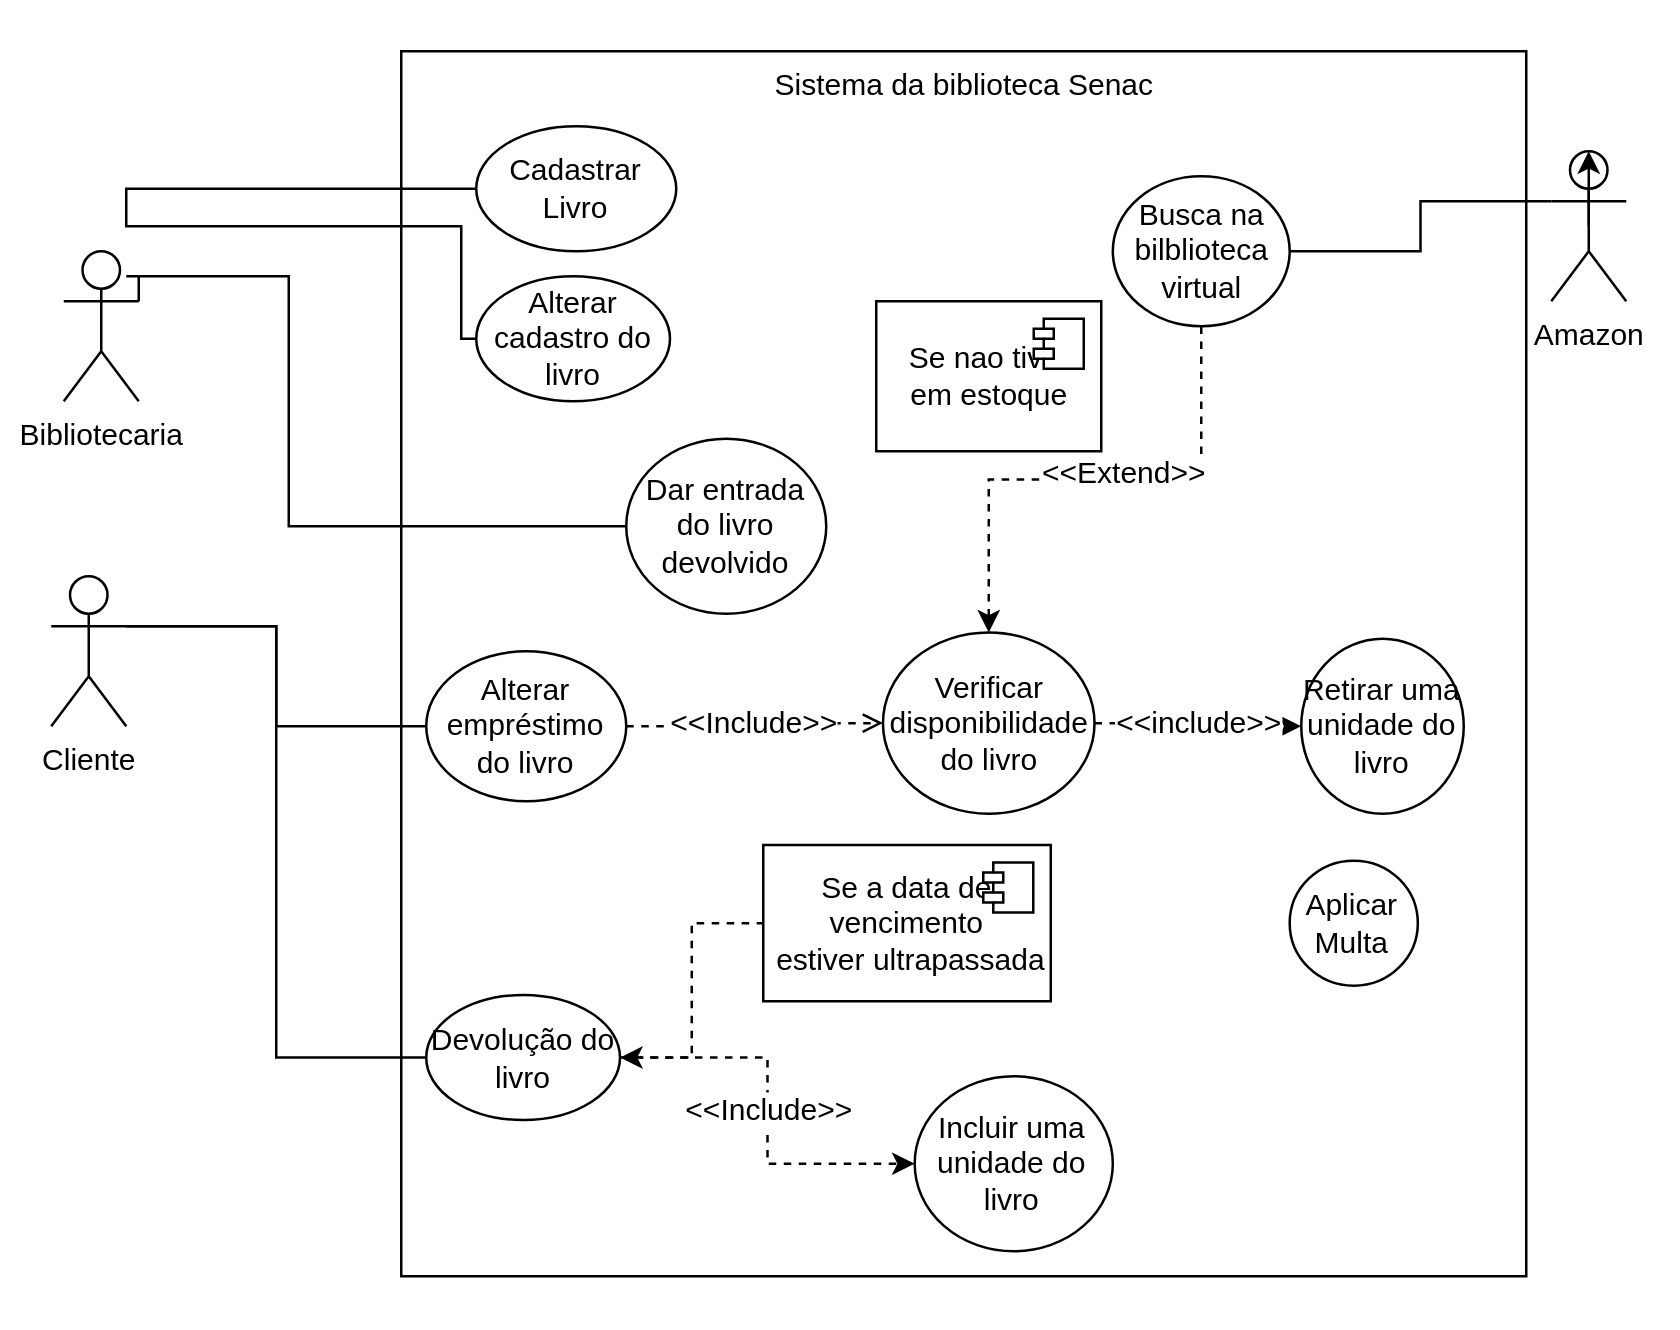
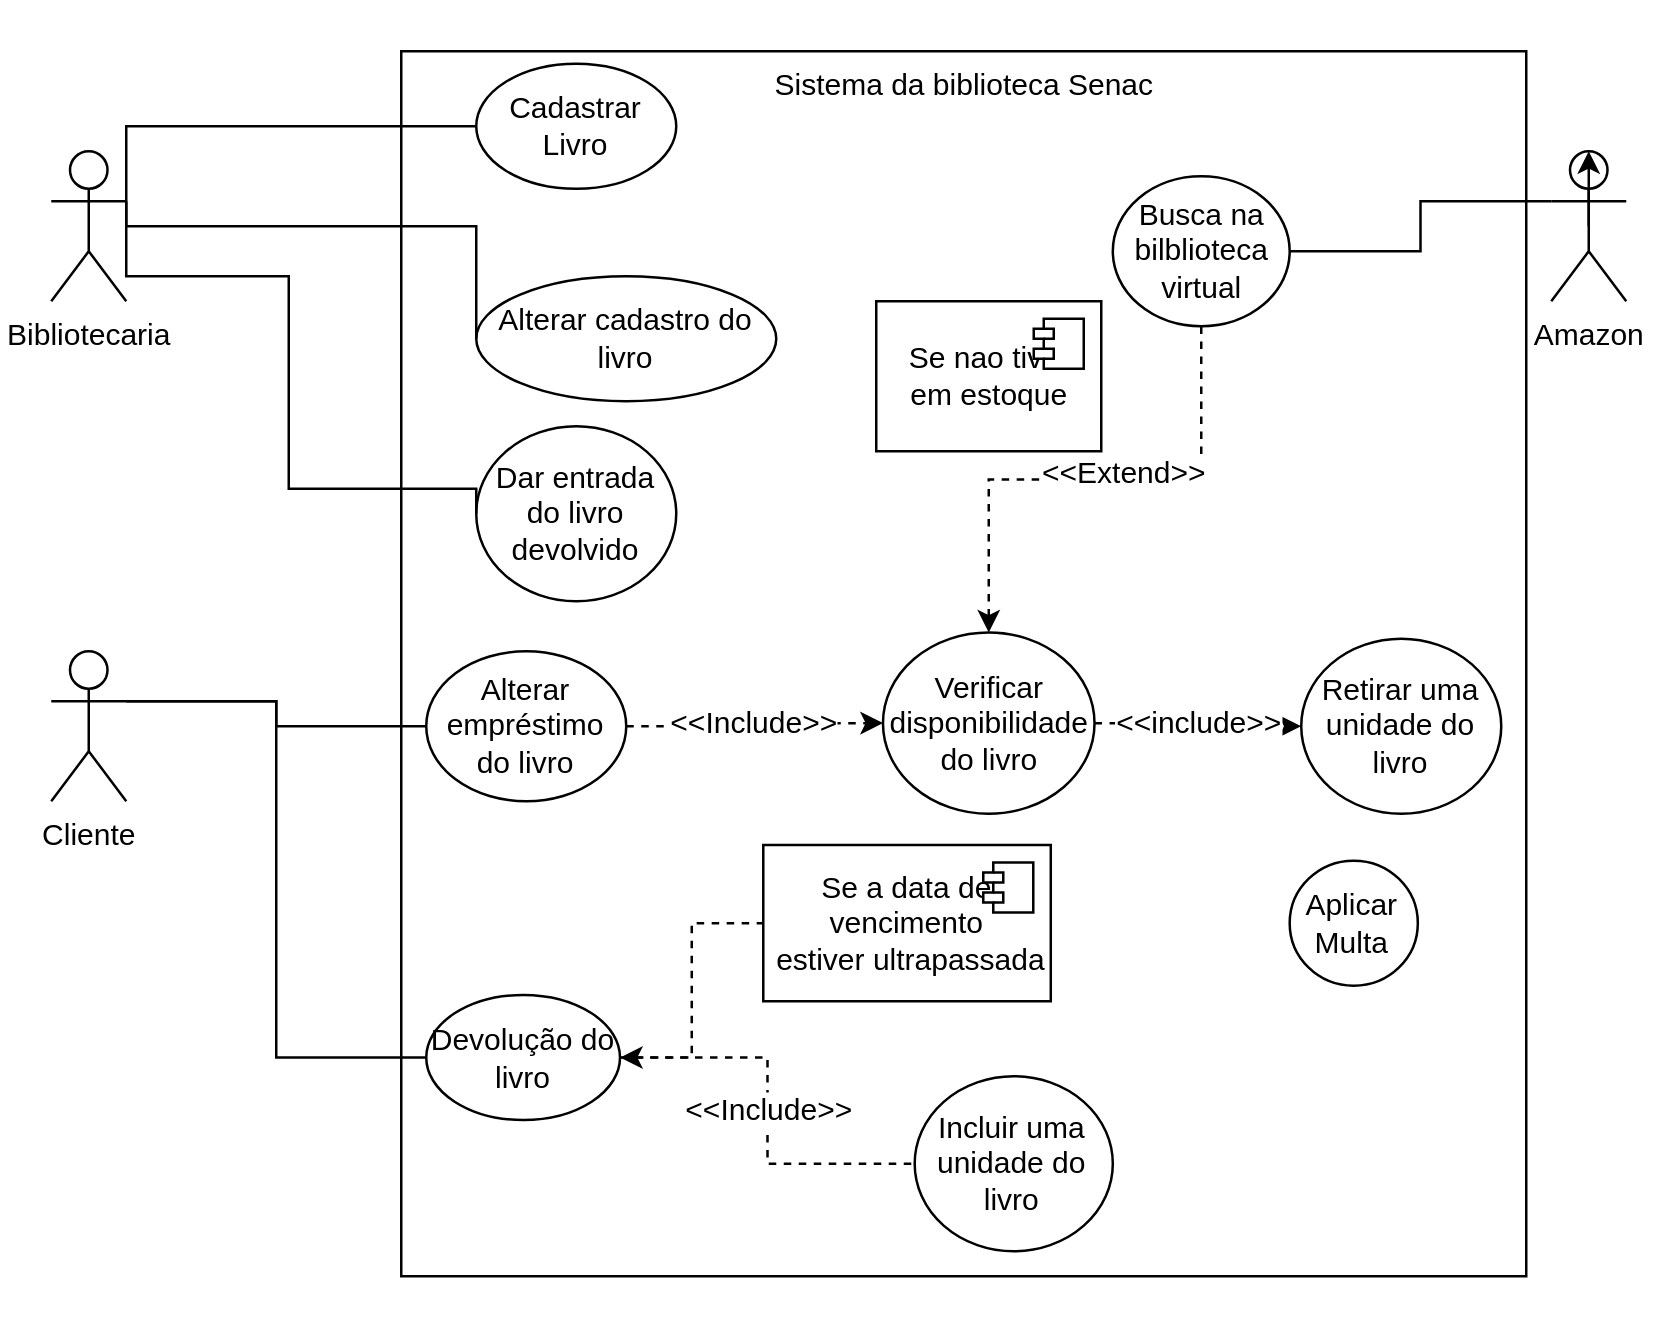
- <mxCell id="10" value="Cadastrar Livro" style="ellipse;whiteSpace=wrap;html=1;strokeColor=default;fontFamily=Helvetica;fontSize=12;fontColor=default;fillColor=default;" vertex="1" parent="1"><mxGeometry x="190" y="50" width="80" height="50" as="geometry" /></mxCell>
+ <mxCell id="10" value="Cadastrar Livro" style="ellipse;whiteSpace=wrap;html=1;strokeColor=default;fontFamily=Helvetica;fontSize=12;fontColor=default;fillColor=default;" vertex="1" parent="1"><mxGeometry x="190" y="25" width="80" height="50" as="geometry" /></mxCell>
- <mxCell id="26" value="Bibliotecaria&lt;br&gt;" style="shape=umlActor;verticalLabelPosition=bottom;verticalAlign=top;html=1;outlineConnect=0;strokeColor=default;fontFamily=Helvetica;fontSize=12;fontColor=default;fillColor=default;" vertex="1" parent="1"><mxGeometry x="25" y="100" width="30" height="60" as="geometry" /></mxCell>
+ <mxCell id="26" value="Bibliotecaria&lt;br&gt;" style="shape=umlActor;verticalLabelPosition=bottom;verticalAlign=top;html=1;outlineConnect=0;strokeColor=default;fontFamily=Helvetica;fontSize=12;fontColor=default;fillColor=default;" vertex="1" parent="1"><mxGeometry x="20" y="60" width="30" height="60" as="geometry" /></mxCell>
- <mxCell id="13" value="Alterar cadastro do livro" style="ellipse;whiteSpace=wrap;html=1;strokeColor=default;fontFamily=Helvetica;fontSize=12;fontColor=default;fillColor=default;" vertex="1" parent="1"><mxGeometry x="190" y="110" width="77.5" height="50" as="geometry" /></mxCell>
+ <mxCell id="13" value="Alterar cadastro do livro" style="ellipse;whiteSpace=wrap;html=1;strokeColor=default;fontFamily=Helvetica;fontSize=12;fontColor=default;fillColor=default;" vertex="1" parent="1"><mxGeometry x="190" y="110" width="120" height="50" as="geometry" /></mxCell>
- <mxCell id="16" value="Dar entrada do livro devolvido" style="ellipse;whiteSpace=wrap;html=1;strokeColor=default;fontFamily=Helvetica;fontSize=12;fontColor=default;fillColor=default;" vertex="1" parent="1"><mxGeometry x="250" y="175" width="80" height="70" as="geometry" /></mxCell>
+ <mxCell id="16" value="Dar entrada do livro devolvido" style="ellipse;whiteSpace=wrap;html=1;strokeColor=default;fontFamily=Helvetica;fontSize=12;fontColor=default;fillColor=default;" vertex="1" parent="1"><mxGeometry x="190" y="170" width="80" height="70" as="geometry" /></mxCell>
- <mxCell id="5" value="Cliente" style="shape=umlActor;verticalLabelPosition=bottom;verticalAlign=top;html=1;outlineConnect=0;strokeColor=default;fontFamily=Helvetica;fontSize=12;fontColor=default;fillColor=default;" vertex="1" parent="1"><mxGeometry x="20" y="230" width="30" height="60" as="geometry" /></mxCell>
+ <mxCell id="5" value="Cliente" style="shape=umlActor;verticalLabelPosition=bottom;verticalAlign=top;html=1;outlineConnect=0;strokeColor=default;fontFamily=Helvetica;fontSize=12;fontColor=default;fillColor=default;" vertex="1" parent="1"><mxGeometry x="20" y="260" width="30" height="60" as="geometry" /></mxCell>
- <mxCell id="11" value="&amp;lt;&amp;lt;Include&amp;gt;&amp;gt;" style="edgeStyle=orthogonalEdgeStyle;rounded=0;orthogonalLoop=1;jettySize=auto;html=1;exitX=1;exitY=0.5;exitDx=0;exitDy=0;entryX=0;entryY=0.5;entryDx=0;entryDy=0;fontFamily=Helvetica;fontSize=12;fontColor=default;endArrow=open;endFill=1;dashed=1;" edge="1" parent="1" source="12" target="21"><mxGeometry relative="1" as="geometry" /></mxCell>
+ <mxCell id="11" value="&amp;lt;&amp;lt;Include&amp;gt;&amp;gt;" style="edgeStyle=orthogonalEdgeStyle;rounded=0;orthogonalLoop=1;jettySize=auto;html=1;exitX=1;exitY=0.5;exitDx=0;exitDy=0;entryX=0;entryY=0.5;entryDx=0;entryDy=0;fontFamily=Helvetica;fontSize=12;fontColor=default;endArrow=classic;endFill=1;dashed=1;" edge="1" parent="1" source="12" target="21"><mxGeometry relative="1" as="geometry" /></mxCell>
- <mxCell id="22" value="Retirar uma unidade do livro" style="ellipse;whiteSpace=wrap;html=1;strokeColor=default;fontFamily=Helvetica;fontSize=12;fontColor=default;fillColor=default;" vertex="1" parent="1"><mxGeometry x="520" y="255" width="65" height="70" as="geometry" /></mxCell>
+ <mxCell id="22" value="Retirar uma unidade do livro" style="ellipse;whiteSpace=wrap;html=1;strokeColor=default;fontFamily=Helvetica;fontSize=12;fontColor=default;fillColor=default;" vertex="1" parent="1"><mxGeometry x="520" y="255" width="80" height="70" as="geometry" /></mxCell>
- <mxCell id="14" value="&amp;lt;&amp;lt;Include&amp;gt;&amp;gt;" style="edgeStyle=orthogonalEdgeStyle;rounded=0;orthogonalLoop=1;jettySize=auto;html=1;exitX=1;exitY=0.5;exitDx=0;exitDy=0;entryX=0;entryY=0.5;entryDx=0;entryDy=0;fontFamily=Helvetica;fontSize=12;fontColor=default;endArrow=classic;endFill=1;dashed=1;" edge="1" parent="1" source="15" target="24"><mxGeometry relative="1" as="geometry" /></mxCell>
+ <mxCell id="14" value="&amp;lt;&amp;lt;Include&amp;gt;&amp;gt;" style="edgeStyle=orthogonalEdgeStyle;rounded=0;orthogonalLoop=1;jettySize=auto;html=1;exitX=1;exitY=0.5;exitDx=0;exitDy=0;entryX=0;entryY=0.5;entryDx=0;entryDy=0;fontFamily=Helvetica;fontSize=12;fontColor=default;endArrow=none;endFill=1;dashed=1;" edge="1" parent="1" source="15" target="24"><mxGeometry relative="1" as="geometry" /></mxCell>
